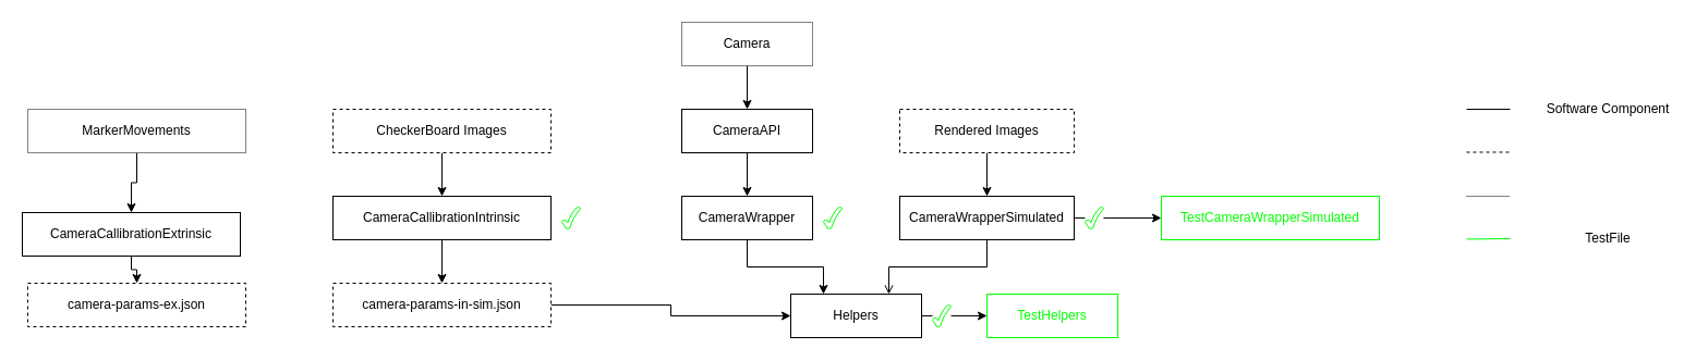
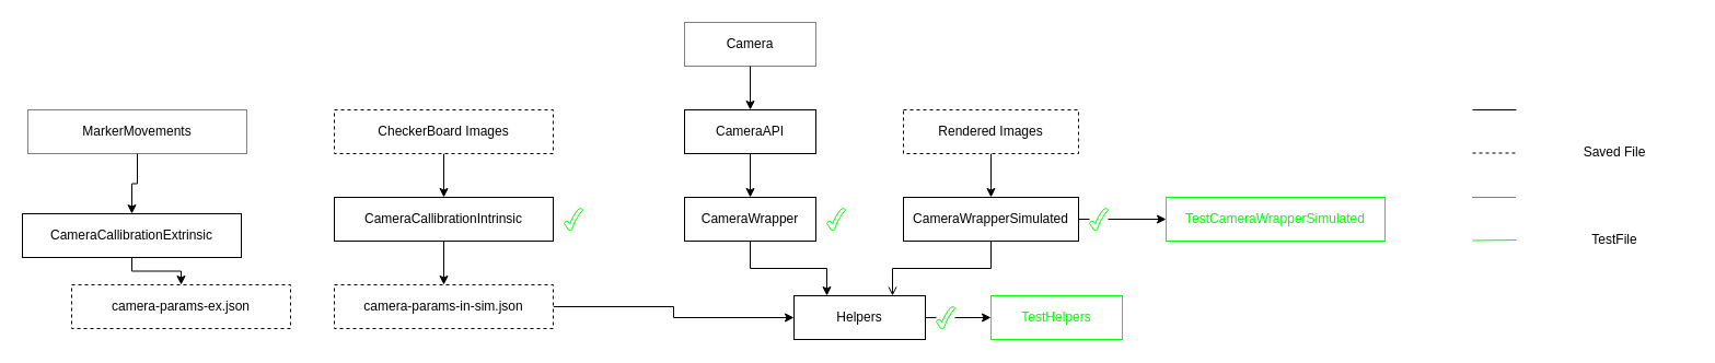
- <mxCell id="32" value="Software Component" style="text;html=1;align=center;verticalAlign=middle;whiteSpace=wrap;rounded=0;dashed=1;" vertex="1" parent="1"><mxGeometry x="1405" y="85" width="140" height="30" as="geometry" /></mxCell>
+ <mxCell id="33" value="Saved File" style="text;html=1;align=center;verticalAlign=middle;whiteSpace=wrap;rounded=0;dashed=1;" vertex="1" parent="1"><mxGeometry x="1405" y="124" width="140" height="30" as="geometry" /></mxCell>
- <mxCell id="25" value="camera-params-ex.json" style="rounded=0;whiteSpace=wrap;html=1;dashed=1;" vertex="1" parent="1"><mxGeometry x="25" y="260" width="200" height="40" as="geometry" /></mxCell>
+ <mxCell id="25" value="camera-params-ex.json" style="rounded=0;whiteSpace=wrap;html=1;dashed=1;" vertex="1" parent="1"><mxGeometry x="65" y="260" width="200" height="40" as="geometry" /></mxCell>
